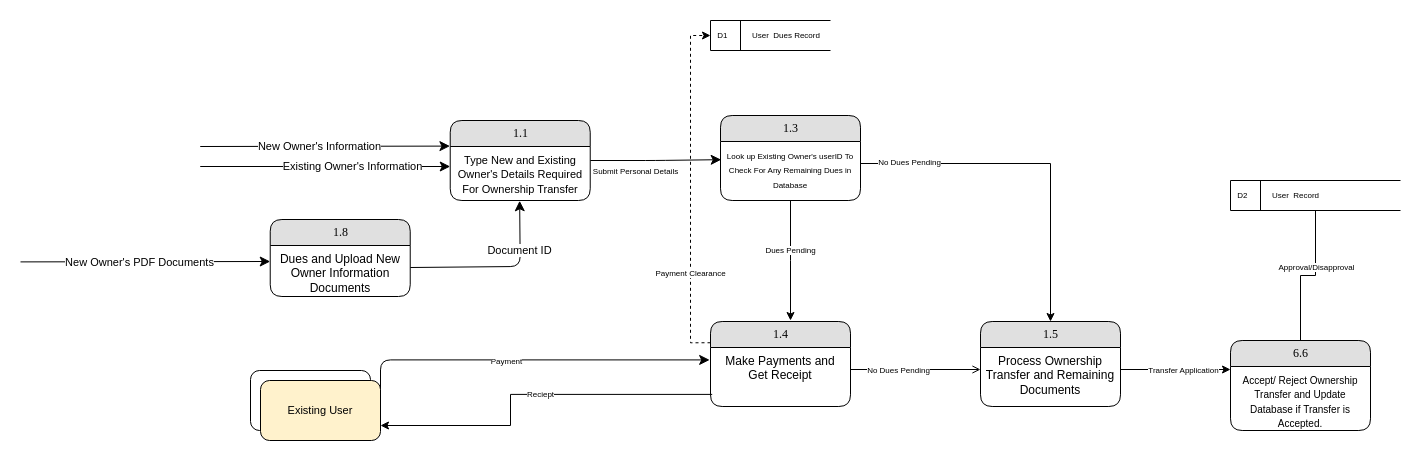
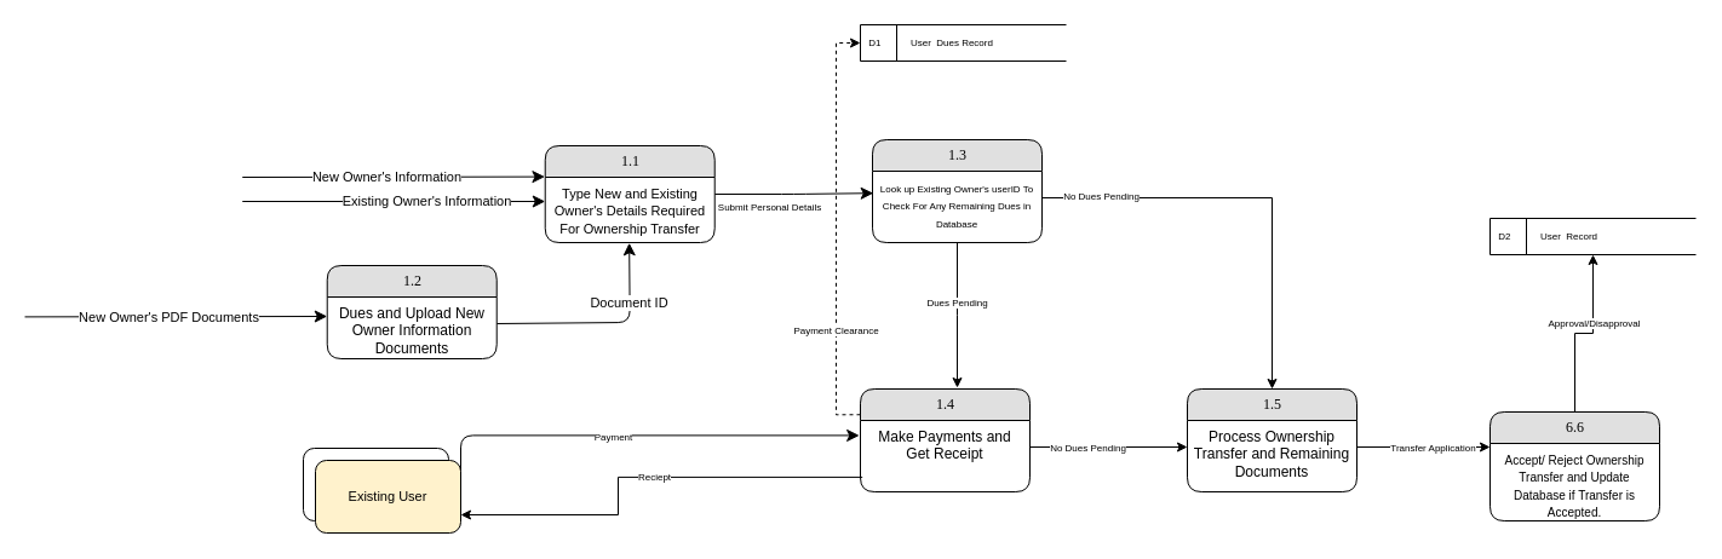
- <mxCell id="27" value="&amp;nbsp;D1&amp;nbsp; &amp;nbsp; &amp;nbsp; &amp;nbsp; &amp;nbsp; &amp;nbsp;User&amp;nbsp; Dues Record" style="html=1;dashed=0;whitespace=wrap;shape=mxgraph.dfd.dataStoreID;align=left;spacingLeft=3;points=[[0,0],[0.5,0],[1,0],[0,0.5],[1,0.5],[0,1],[0.5,1],[1,1]];fontSize=8;" vertex="1" parent="1"><mxGeometry x="710" y="20" width="120" height="30" as="geometry" /></mxCell>
+ <mxCell id="27" value="&amp;nbsp;D1&amp;nbsp; &amp;nbsp; &amp;nbsp; &amp;nbsp; &amp;nbsp; &amp;nbsp;User&amp;nbsp; Dues Record" style="html=1;dashed=0;whitespace=wrap;shape=mxgraph.dfd.dataStoreID;align=left;spacingLeft=3;points=[[0,0],[0.5,0],[1,0],[0,0.5],[1,0.5],[0,1],[0.5,1],[1,1]];fontSize=8;" vertex="1" parent="1"><mxGeometry x="710" y="20" width="170" height="30" as="geometry" /></mxCell>
- <mxCell id="38" style="edgeStyle=orthogonalEdgeStyle;rounded=0;orthogonalLoop=1;jettySize=auto;html=1;exitX=0.5;exitY=0;exitDx=0;exitDy=0;fontSize=8;entryX=0.5;entryY=1;entryDx=0;entryDy=0;endArrow=none;" edge="1" parent="1" source="40" target="42"><mxGeometry relative="1" as="geometry"><mxPoint x="1300" y="160" as="targetPoint" /></mxGeometry></mxCell>
+ <mxCell id="38" style="edgeStyle=orthogonalEdgeStyle;rounded=0;orthogonalLoop=1;jettySize=auto;html=1;exitX=0.5;exitY=0;exitDx=0;exitDy=0;fontSize=8;entryX=0.5;entryY=1;entryDx=0;entryDy=0;" edge="1" parent="1" source="40" target="42"><mxGeometry relative="1" as="geometry"><mxPoint x="1300" y="160" as="targetPoint" /></mxGeometry></mxCell>
- <mxCell id="9" value="1.8" style="swimlane;html=1;fontStyle=0;childLayout=stackLayout;horizontal=1;startSize=26;fillColor=#e0e0e0;horizontalStack=0;resizeParent=1;resizeLast=0;collapsible=1;marginBottom=0;swimlaneFillColor=#ffffff;align=center;rounded=1;shadow=0;comic=0;labelBackgroundColor=none;strokeWidth=1;fontFamily=Verdana;fontSize=12" vertex="1" parent="1"><mxGeometry x="269.72" y="219" width="140" height="77" as="geometry" /></mxCell>
+ <mxCell id="9" value="1.2" style="swimlane;html=1;fontStyle=0;childLayout=stackLayout;horizontal=1;startSize=26;fillColor=#e0e0e0;horizontalStack=0;resizeParent=1;resizeLast=0;collapsible=1;marginBottom=0;swimlaneFillColor=#ffffff;align=center;rounded=1;shadow=0;comic=0;labelBackgroundColor=none;strokeWidth=1;fontFamily=Verdana;fontSize=12" vertex="1" parent="1"><mxGeometry x="269.72" y="219" width="140" height="77" as="geometry" /></mxCell>
- <mxCell id="32" style="edgeStyle=orthogonalEdgeStyle;rounded=0;orthogonalLoop=1;jettySize=auto;html=1;exitX=1;exitY=0.5;exitDx=0;exitDy=0;entryX=0;entryY=0.5;entryDx=0;entryDy=0;fontSize=8;endArrow=open;" edge="1" parent="1" source="23" target="31"><mxGeometry relative="1" as="geometry" /></mxCell>
+ <mxCell id="32" style="edgeStyle=orthogonalEdgeStyle;rounded=0;orthogonalLoop=1;jettySize=auto;html=1;exitX=1;exitY=0.5;exitDx=0;exitDy=0;entryX=0;entryY=0.5;entryDx=0;entryDy=0;fontSize=8;" edge="1" parent="1" source="23" target="31"><mxGeometry relative="1" as="geometry" /></mxCell>
